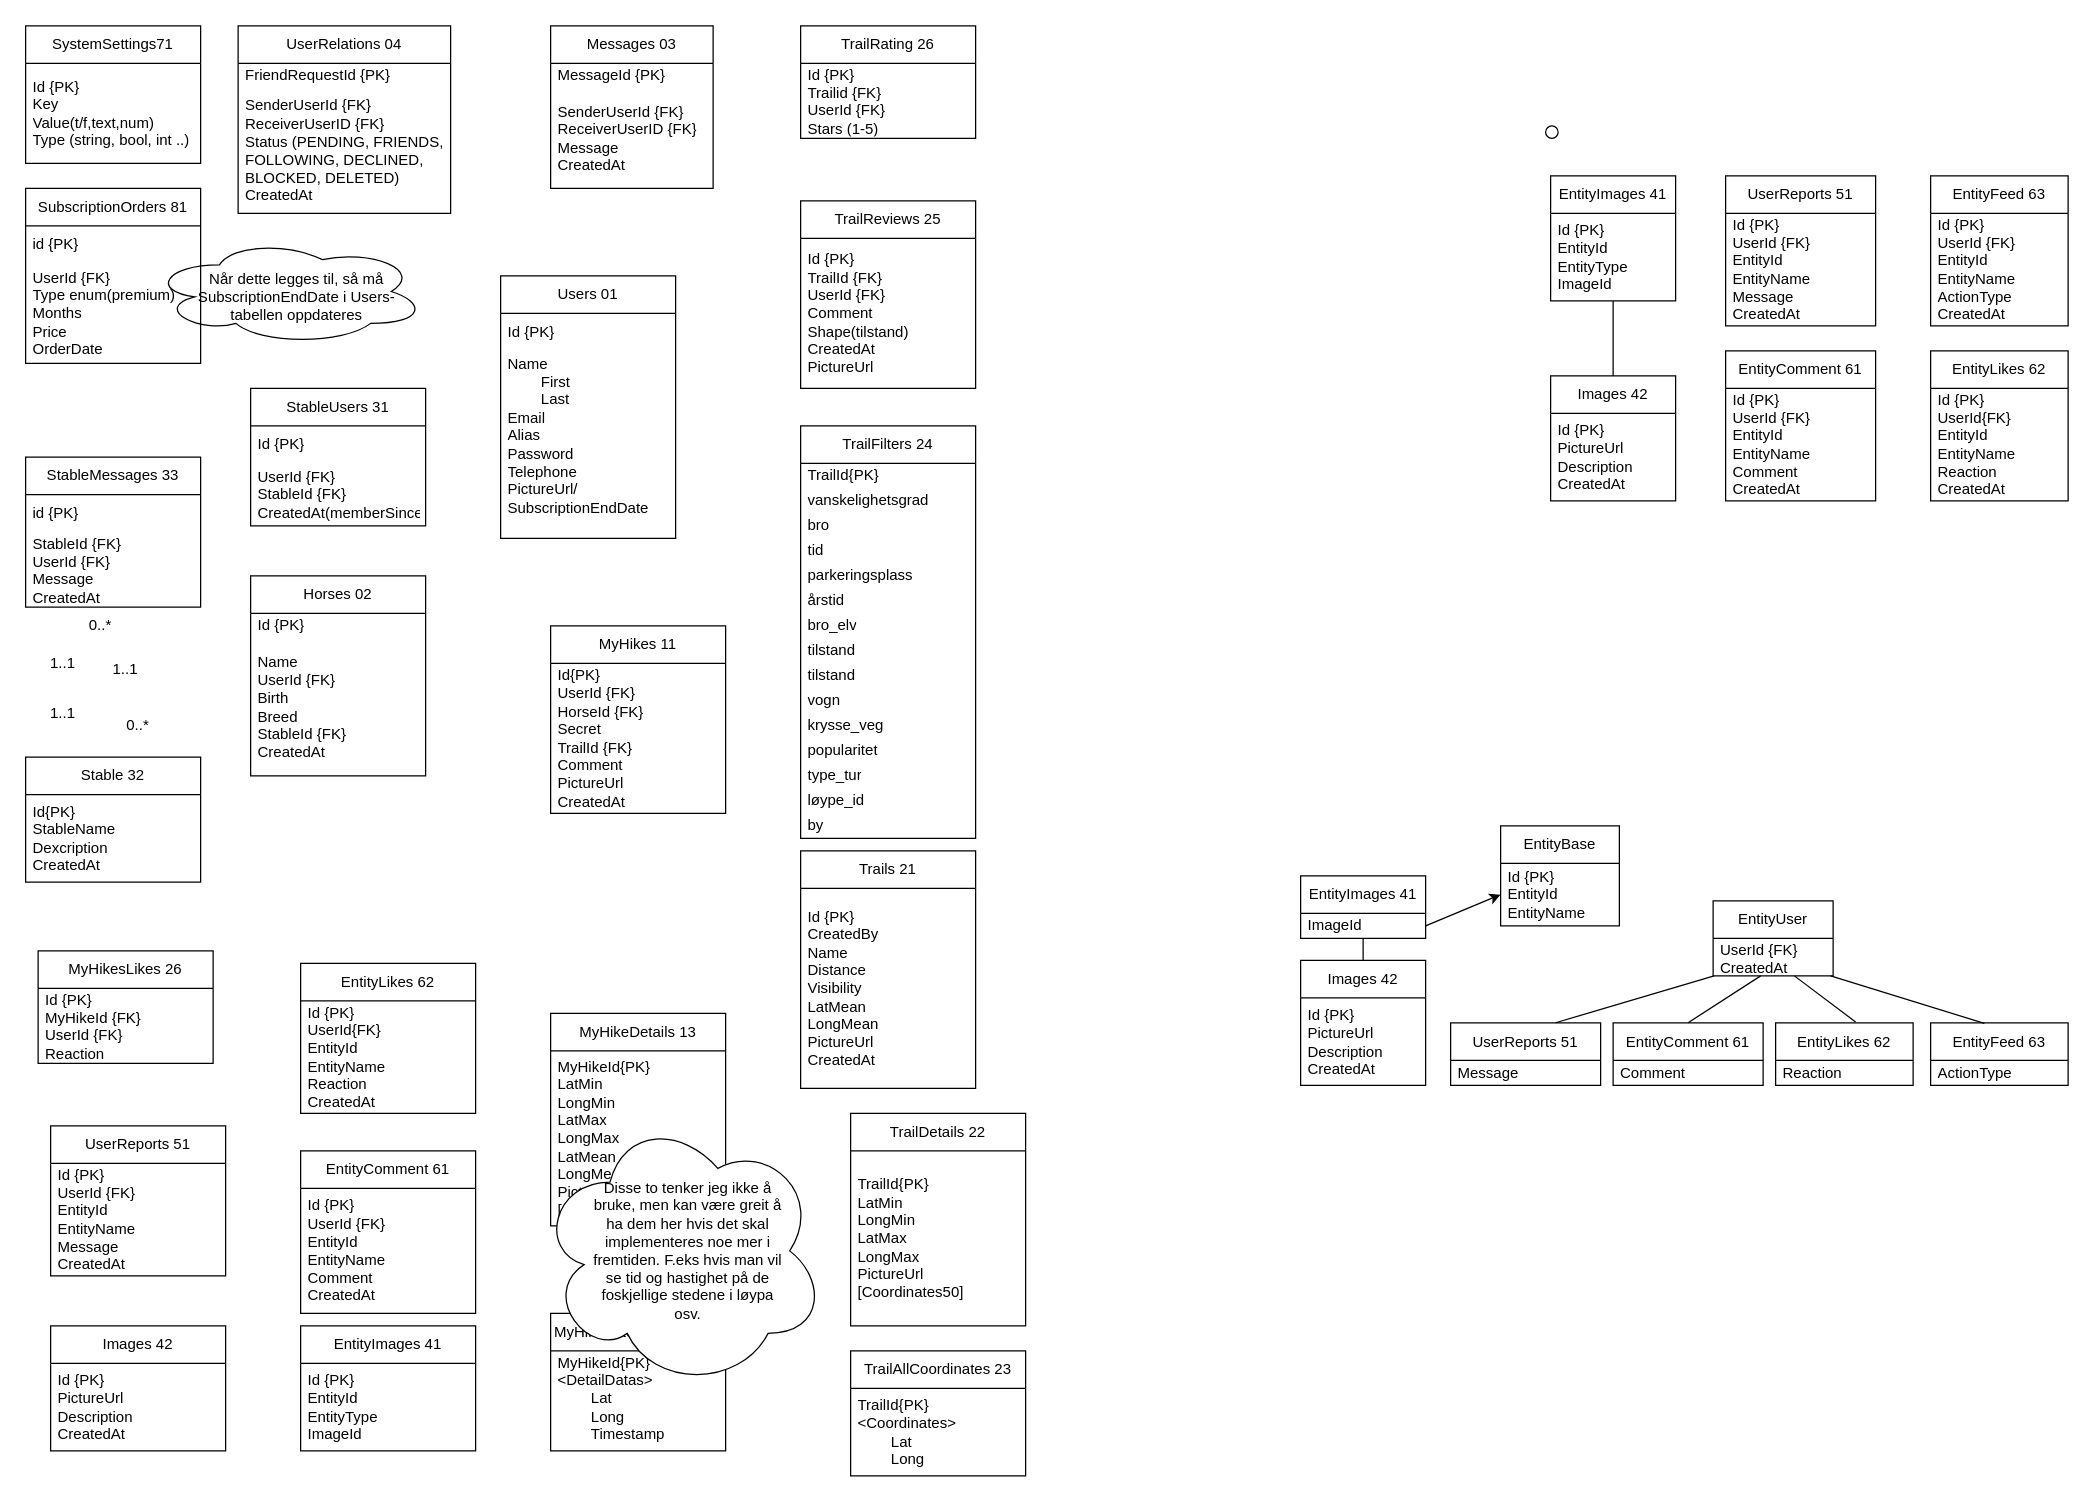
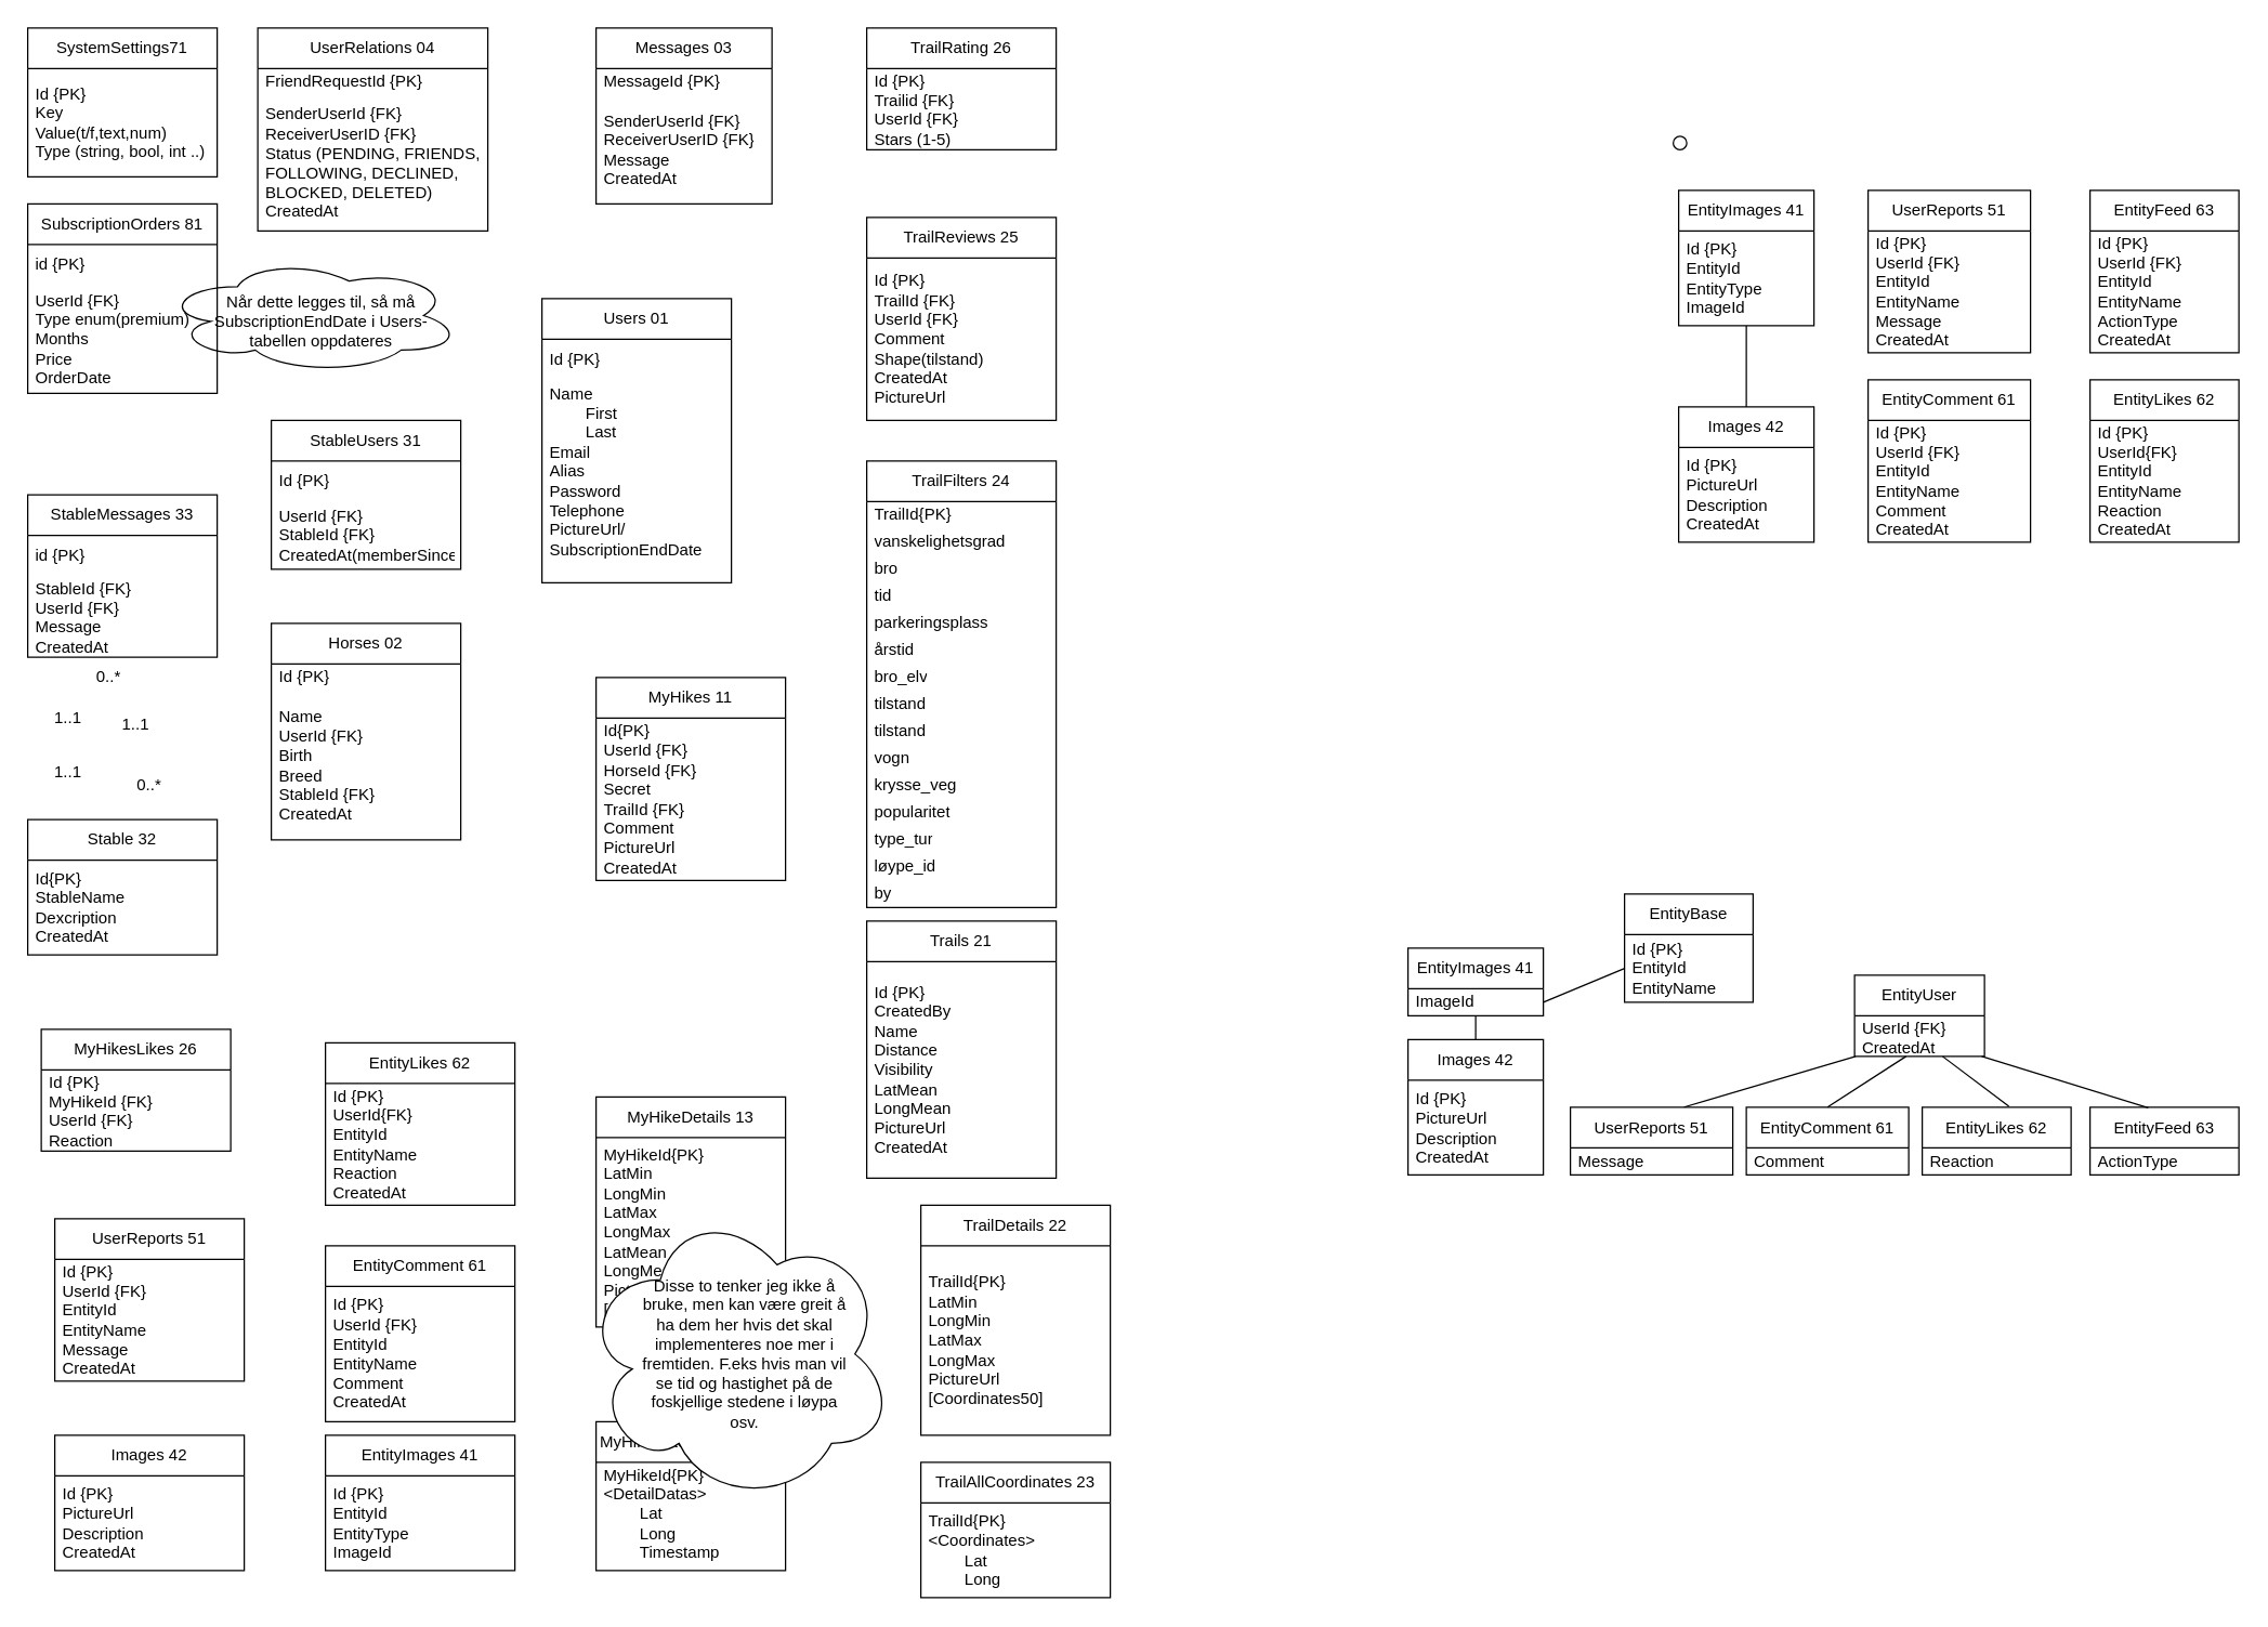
- <mxCell id="109" value="" style="endArrow=classic;html=1;rounded=0;entryX=0;entryY=0.5;entryDx=0;entryDy=0;exitX=1;exitY=0.5;exitDx=0;exitDy=0;" parent="1" source="97" target="108" edge="1"><mxGeometry width="50" height="50" relative="1" as="geometry"><mxPoint x="1084" y="740" as="sourcePoint" /><mxPoint x="1144" y="740" as="targetPoint" /></mxGeometry></mxCell>
+ <mxCell id="109" value="" style="endArrow=none;html=1;rounded=0;entryX=0;entryY=0.5;entryDx=0;entryDy=0;exitX=1;exitY=0.5;exitDx=0;exitDy=0;" parent="1" source="97" target="108" edge="1"><mxGeometry width="50" height="50" relative="1" as="geometry"><mxPoint x="1084" y="740" as="sourcePoint" /><mxPoint x="1144" y="740" as="targetPoint" /></mxGeometry></mxCell>
